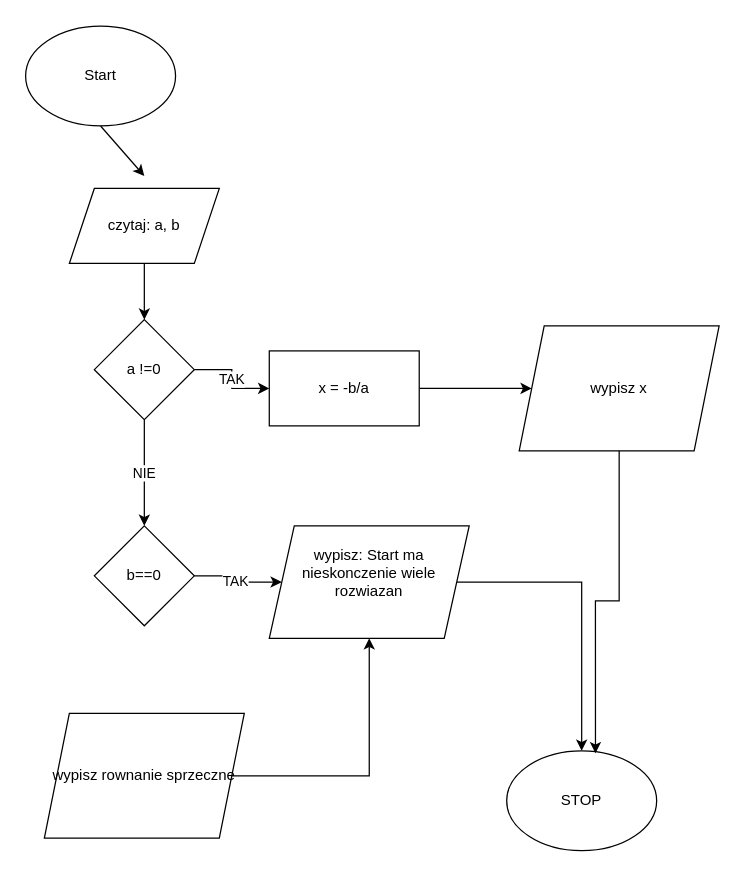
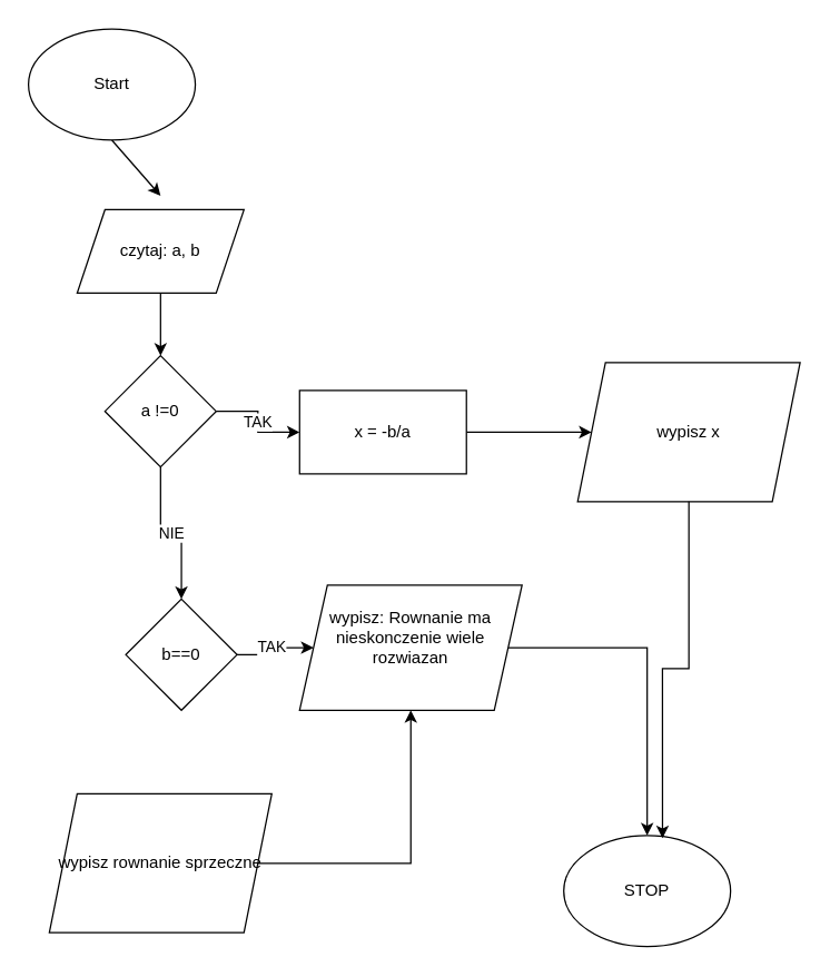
- <mxCell id="13" value="b==0" style="rhombus;whiteSpace=wrap;html=1;" vertex="1" parent="1"><mxGeometry x="75" y="420" width="80" height="80" as="geometry" /></mxCell>
+ <mxCell id="13" value="b==0" style="rhombus;whiteSpace=wrap;html=1;" vertex="1" parent="1"><mxGeometry x="90" y="430" width="80" height="80" as="geometry" /></mxCell>
- <mxCell id="15" value="wypisz: Start ma nieskonczenie wiele rozwiazan&lt;div&gt;&lt;br&gt;&lt;/div&gt;" style="shape=parallelogram;perimeter=parallelogramPerimeter;whiteSpace=wrap;html=1;fixedSize=1;" vertex="1" parent="1"><mxGeometry x="215" y="420" width="160" height="90" as="geometry" /></mxCell>
+ <mxCell id="15" value="wypisz: Rownanie ma nieskonczenie wiele rozwiazan&lt;div&gt;&lt;br&gt;&lt;/div&gt;" style="shape=parallelogram;perimeter=parallelogramPerimeter;whiteSpace=wrap;html=1;fixedSize=1;" vertex="1" parent="1"><mxGeometry x="215" y="420" width="160" height="90" as="geometry" /></mxCell>
